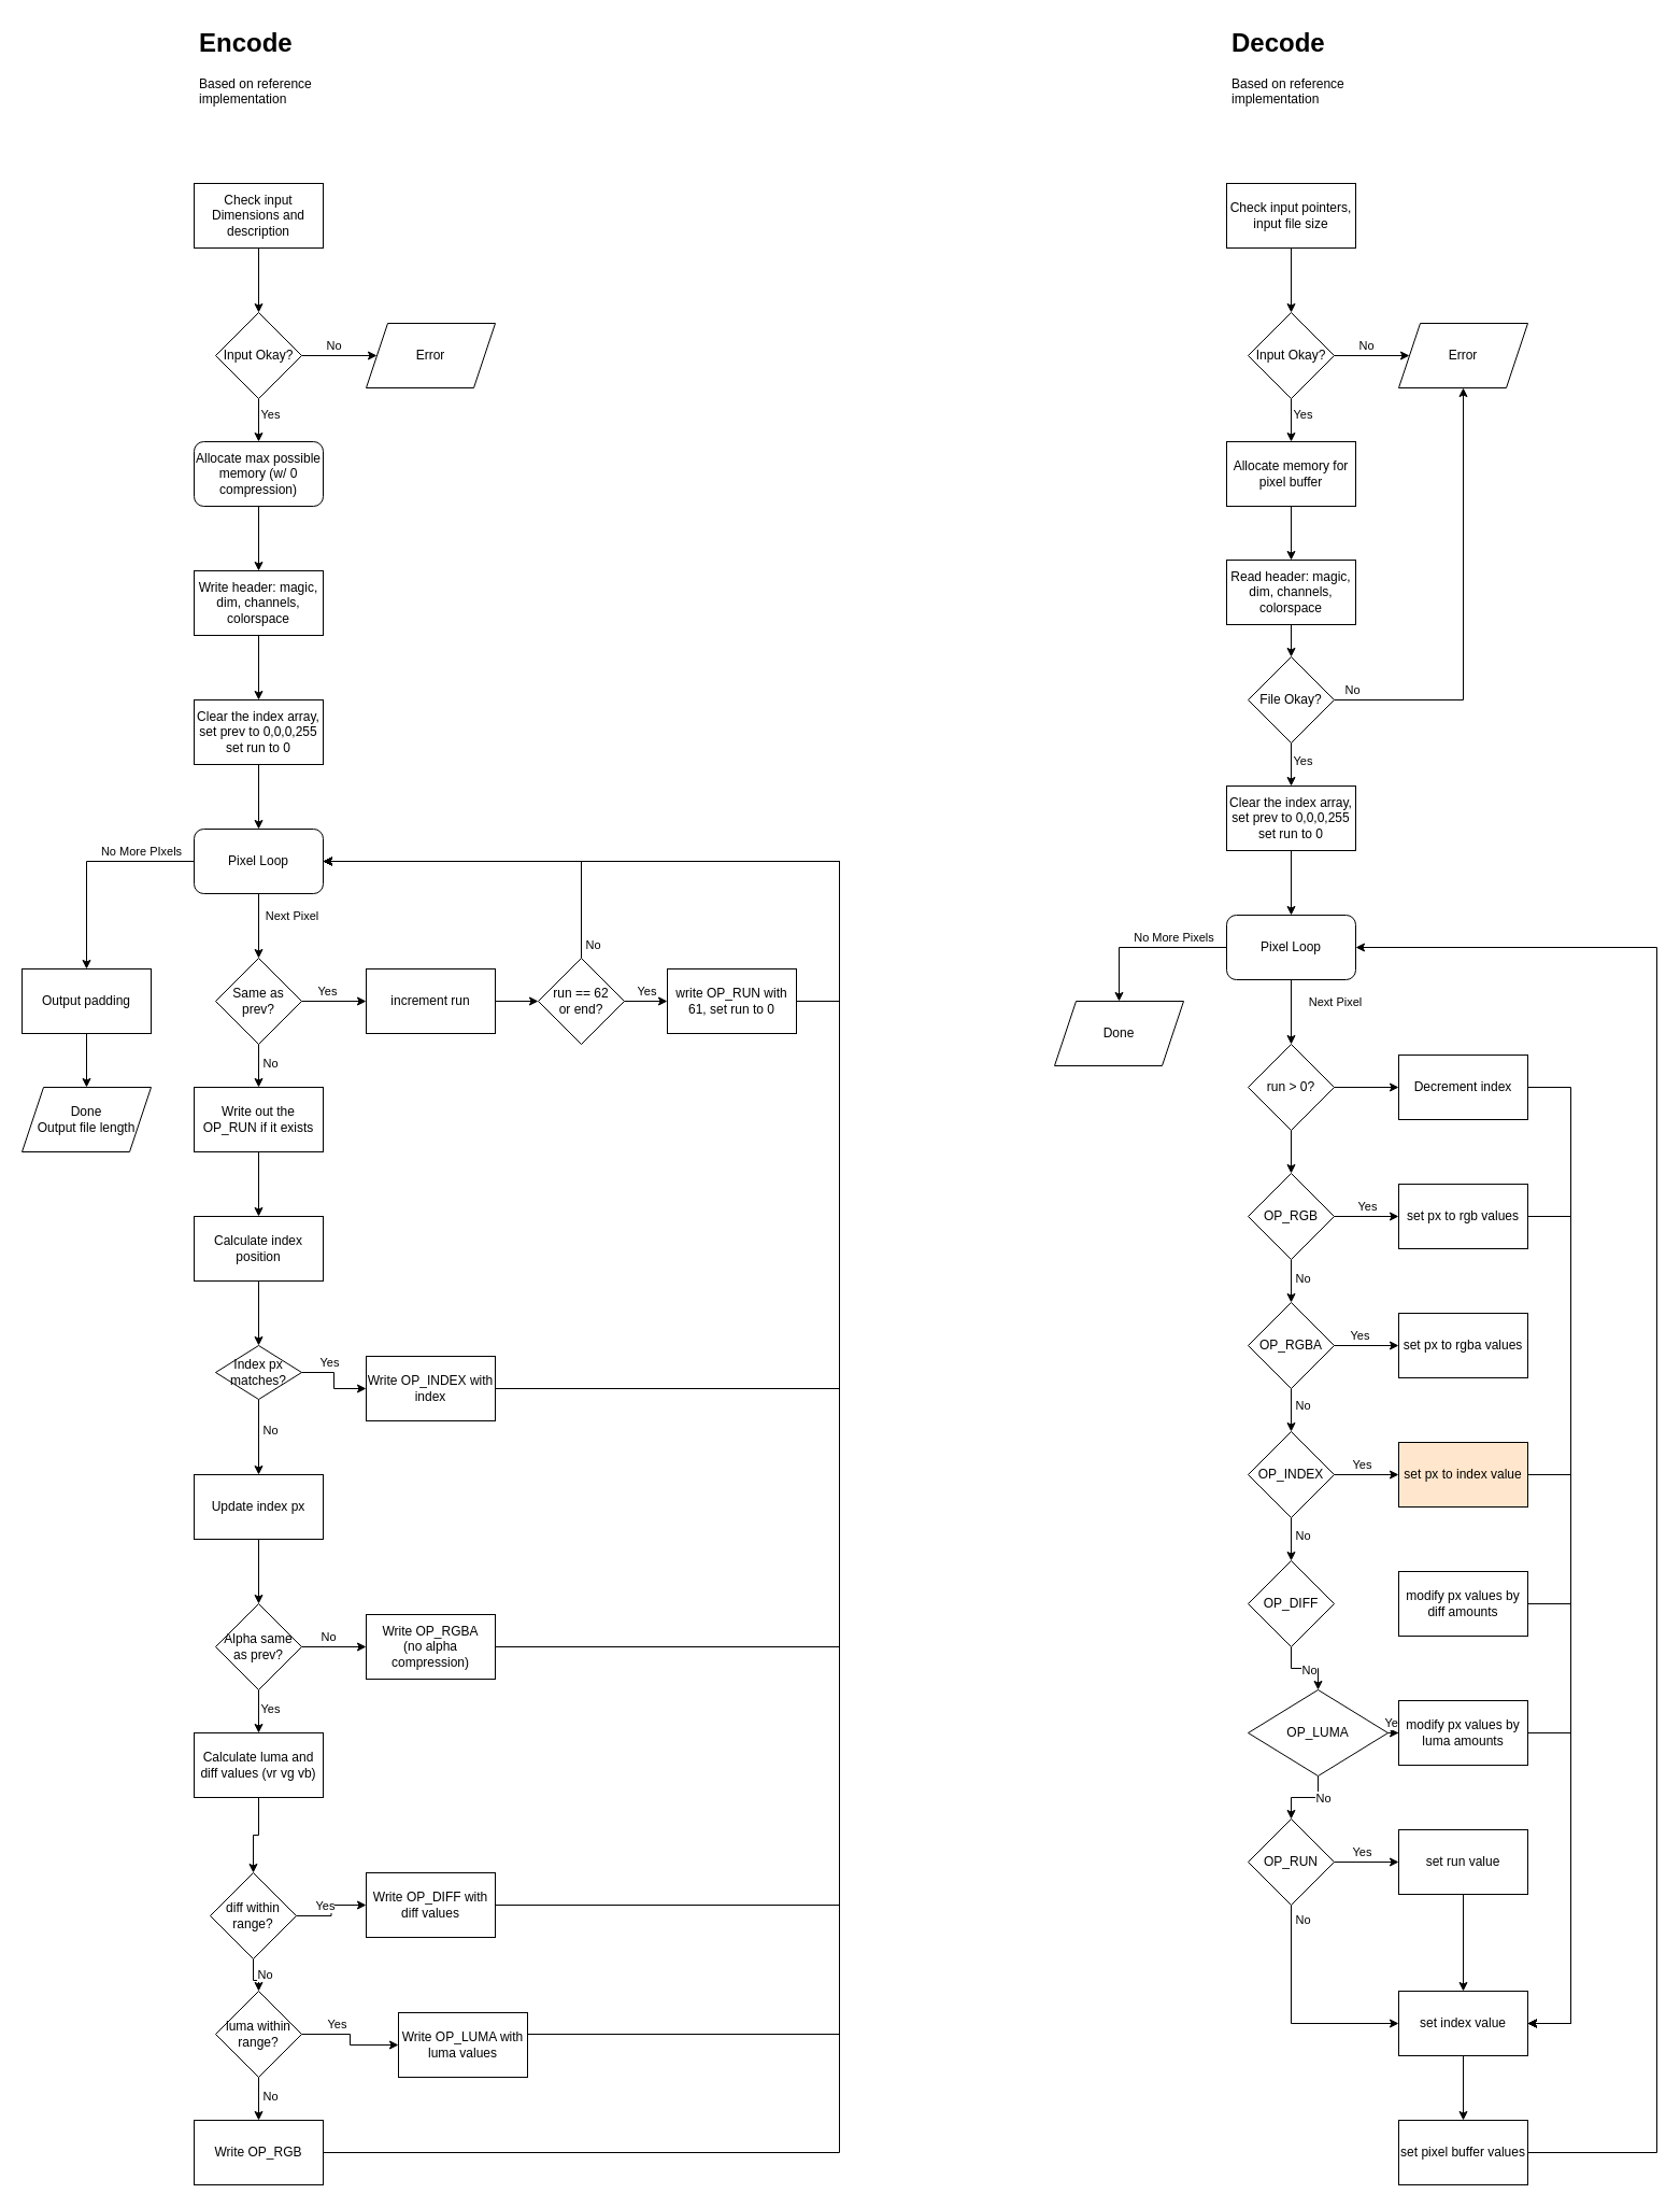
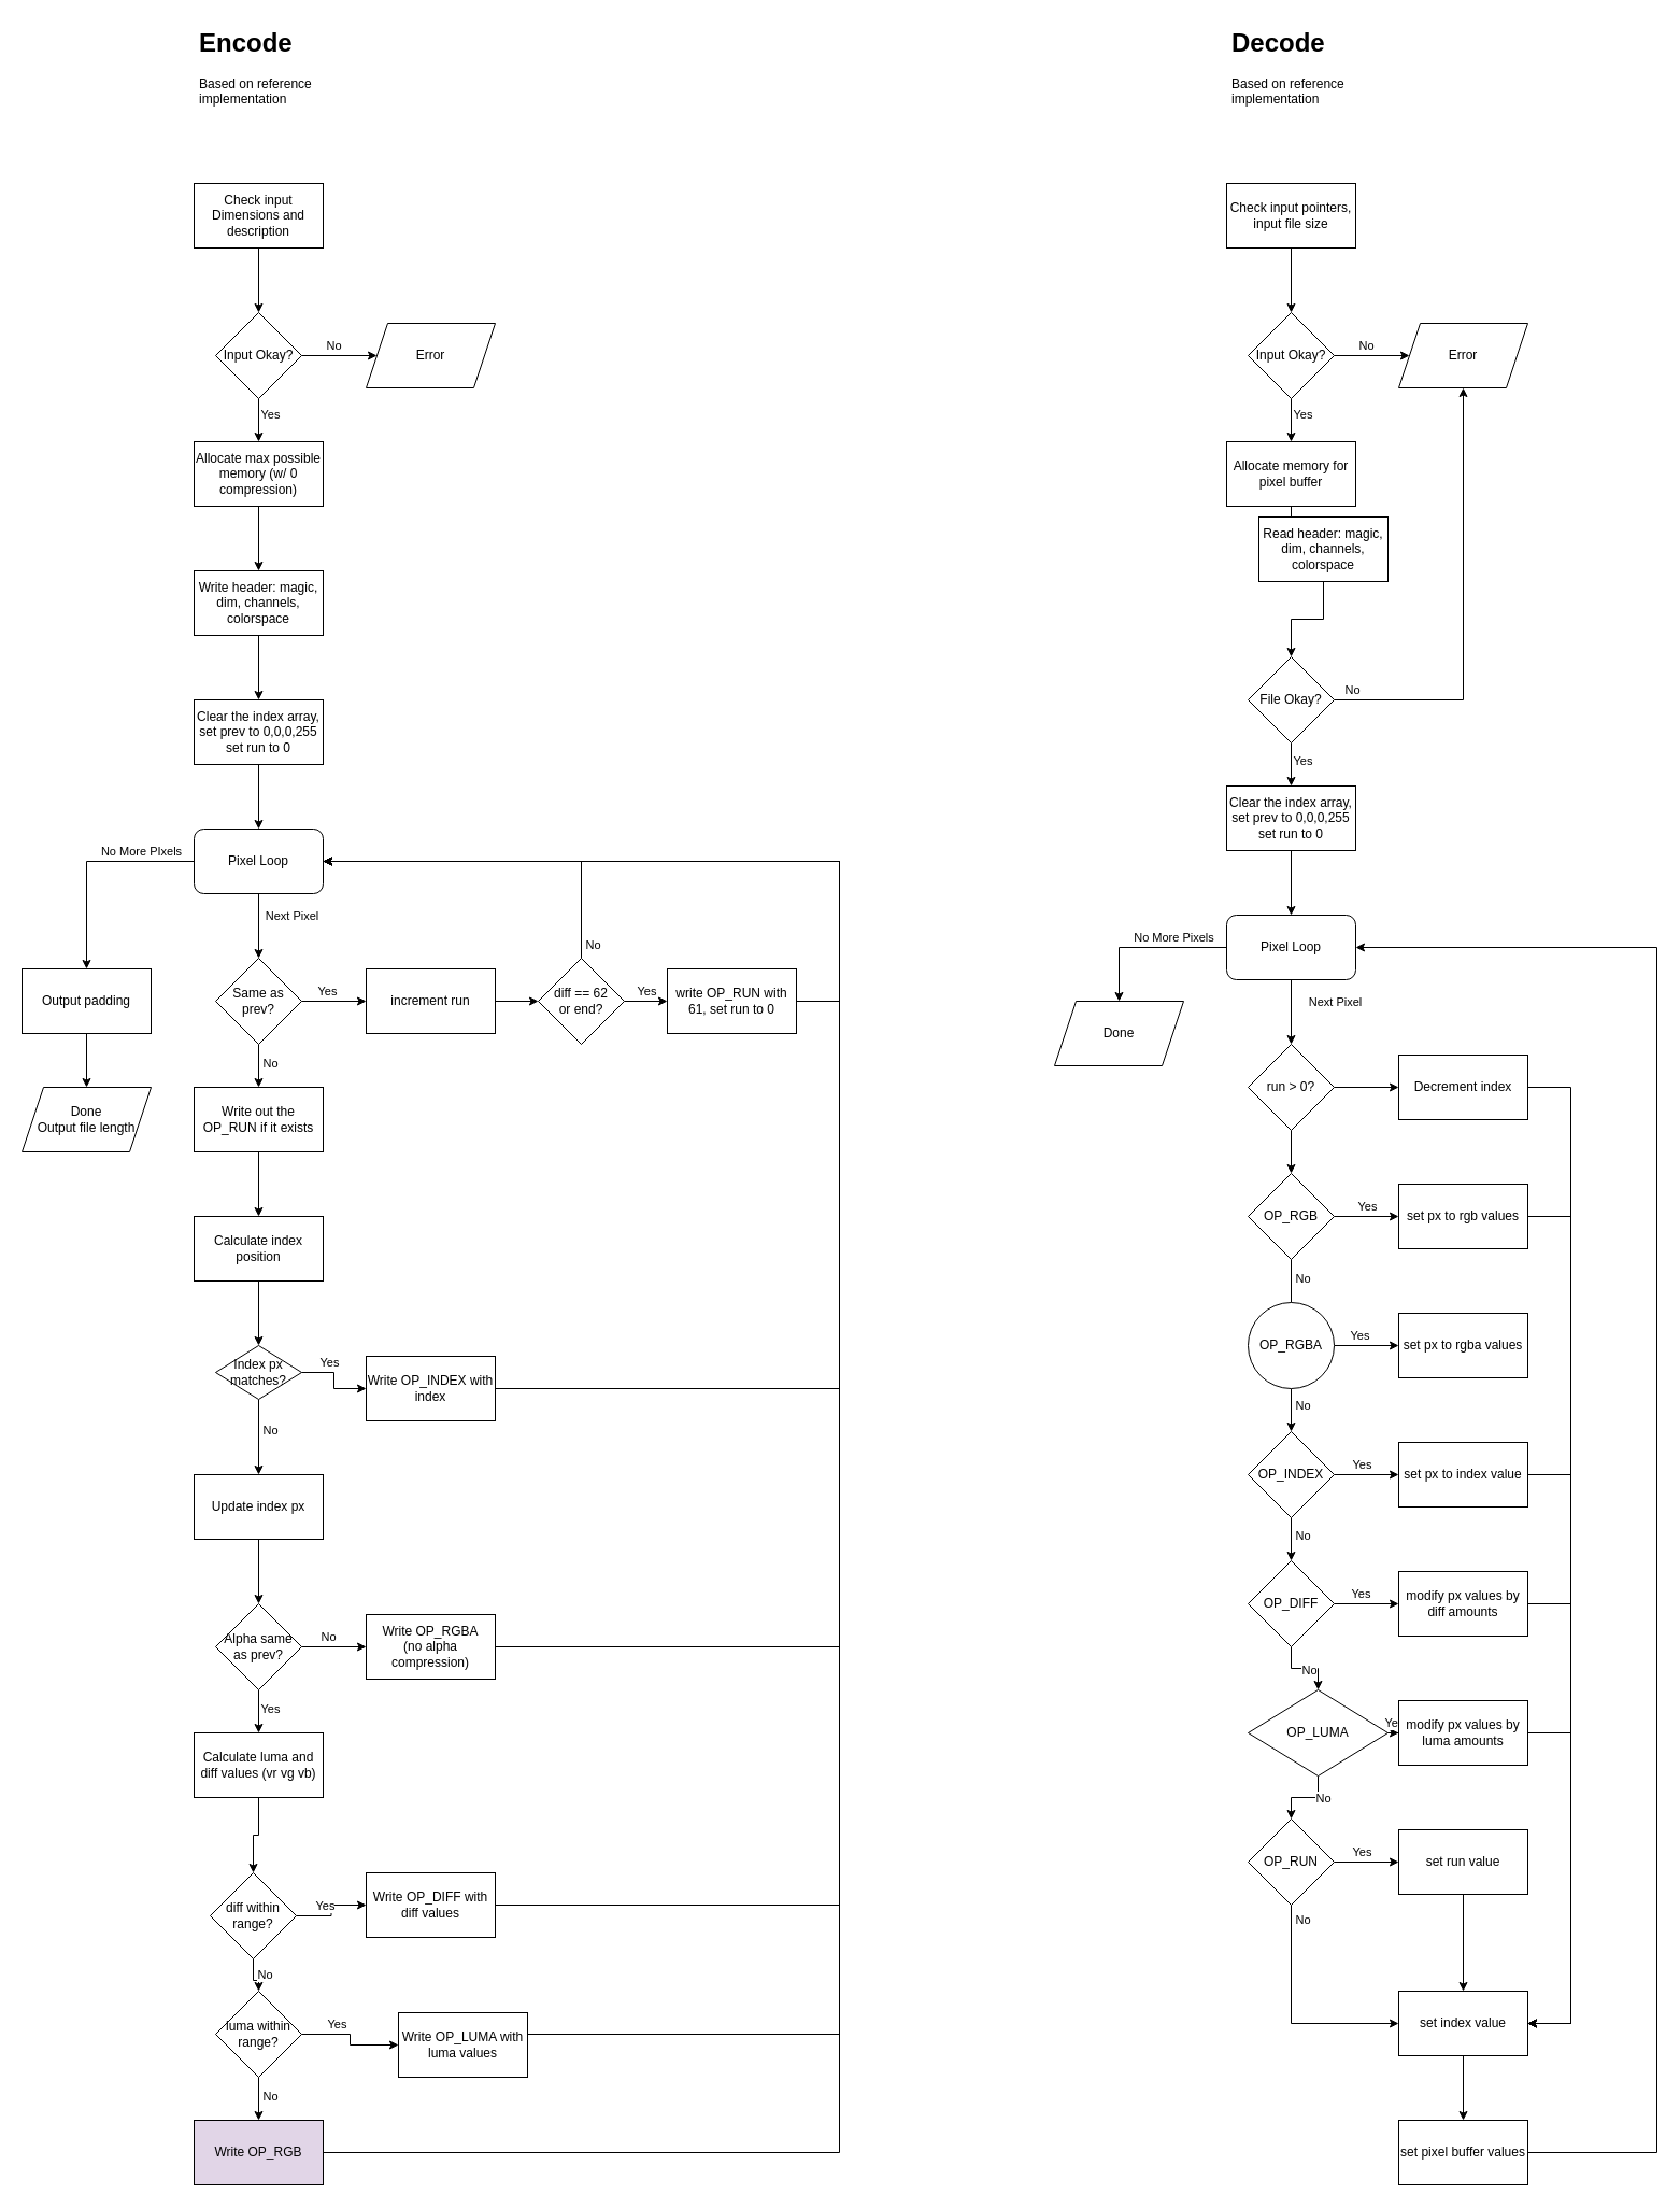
- <mxCell id="12" value="Allocate max possible memory (w/ 0 compression)" style="whiteSpace=wrap;html=1;rounded=1;" parent="1" vertex="1"><mxGeometry x="180" y="410" width="120" height="60" as="geometry" /></mxCell>
+ <mxCell id="12" value="Allocate max possible memory (w/ 0 compression)" style="rounded=0;whiteSpace=wrap;html=1;" parent="1" vertex="1"><mxGeometry x="180" y="410" width="120" height="60" as="geometry" /></mxCell>
- <mxCell id="89" value="Read header: magic, dim, channels, colorspace" style="rounded=0;whiteSpace=wrap;html=1;" parent="1" vertex="1"><mxGeometry x="1140" y="520" width="120" height="60" as="geometry" /></mxCell>
+ <mxCell id="89" value="Read header: magic, dim, channels, colorspace" style="rounded=0;whiteSpace=wrap;html=1;" parent="1" vertex="1"><mxGeometry x="1170" y="480" width="120" height="60" as="geometry" /></mxCell>
- <mxCell id="33" value="run == 62&lt;br&gt;or end?" style="rhombus;whiteSpace=wrap;html=1;" parent="1" vertex="1"><mxGeometry x="500" y="890" width="80" height="80" as="geometry" /></mxCell>
+ <mxCell id="33" value="diff == 62&lt;br&gt;or end?" style="rhombus;whiteSpace=wrap;html=1;" parent="1" vertex="1"><mxGeometry x="500" y="890" width="80" height="80" as="geometry" /></mxCell>
- <mxCell id="107" value="" style="edgeStyle=orthogonalEdgeStyle;rounded=0;orthogonalLoop=1;jettySize=auto;html=1;" parent="1" source="111" target="116" edge="1"><mxGeometry relative="1" as="geometry" /></mxCell>
+ <mxCell id="107" value="" style="edgeStyle=orthogonalEdgeStyle;rounded=0;orthogonalLoop=1;jettySize=auto;html=1;endArrow=none;" parent="1" source="111" target="116" edge="1"><mxGeometry relative="1" as="geometry" /></mxCell>
- <mxCell id="116" value="OP_RGBA" style="rhombus;whiteSpace=wrap;html=1;" parent="1" vertex="1"><mxGeometry x="1160" y="1210" width="80" height="80" as="geometry" /></mxCell>
+ <mxCell id="116" value="OP_RGBA" style="ellipse;whiteSpace=wrap;html=1;" parent="1" vertex="1"><mxGeometry x="1160" y="1210" width="80" height="80" as="geometry" /></mxCell>
- <mxCell id="141" value="set px to index value" style="rounded=0;whiteSpace=wrap;html=1;fillColor=#ffe6cc;" parent="1" vertex="1"><mxGeometry x="1300" y="1340" width="120" height="60" as="geometry" /></mxCell>
+ <mxCell id="141" value="set px to index value" style="rounded=0;whiteSpace=wrap;html=1;" parent="1" vertex="1"><mxGeometry x="1300" y="1340" width="120" height="60" as="geometry" /></mxCell>
+ <mxCell id="124" value="" style="edgeStyle=orthogonalEdgeStyle;rounded=0;orthogonalLoop=1;jettySize=auto;html=1;" parent="1" source="126" target="143" edge="1"><mxGeometry relative="1" as="geometry" /></mxCell>
+ <mxCell id="125" value="Yes" style="edgeLabel;html=1;align=center;verticalAlign=middle;resizable=0;points=[];" parent="124" vertex="1" connectable="0"><mxGeometry x="-0.187" y="1" relative="1" as="geometry"><mxPoint y="-9" as="offset" /></mxGeometry></mxCell>
- <mxCell id="73" value="Write OP_RGB" style="rounded=0;whiteSpace=wrap;html=1;" parent="1" vertex="1"><mxGeometry x="180" y="1970" width="120" height="60" as="geometry" /></mxCell>
+ <mxCell id="73" value="Write OP_RGB" style="rounded=0;whiteSpace=wrap;html=1;fillColor=#e1d5e7;" parent="1" vertex="1"><mxGeometry x="180" y="1970" width="120" height="60" as="geometry" /></mxCell>
